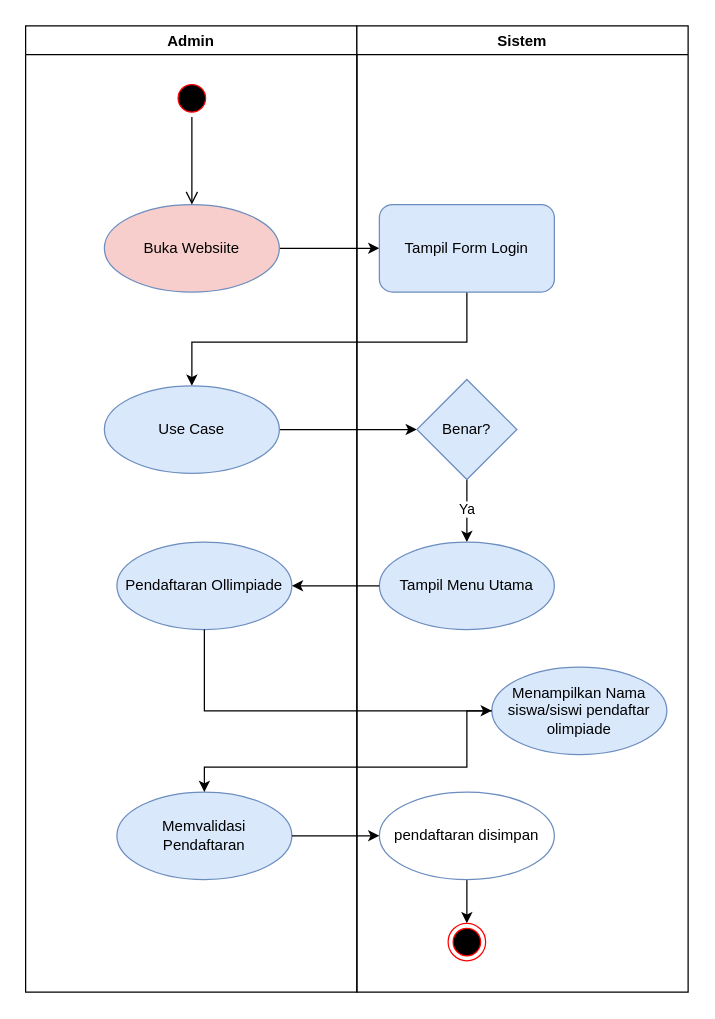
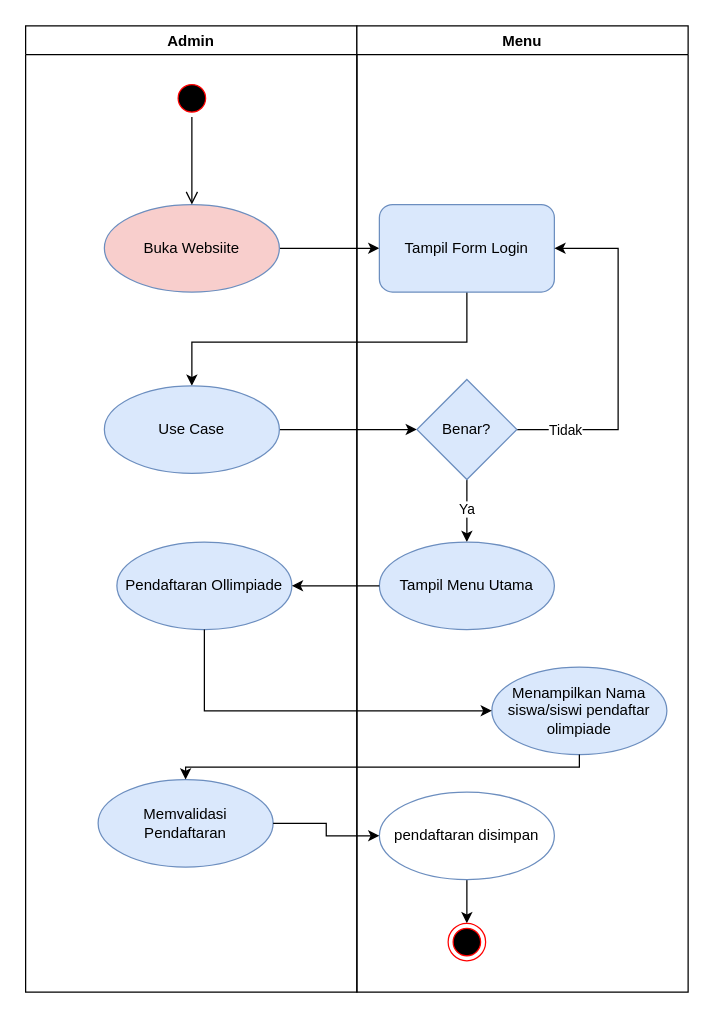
- <mxCell id="18" value="Sistem" style="swimlane;" parent="1" vertex="1"><mxGeometry x="285" y="20" width="265" height="773" as="geometry"><mxRectangle x="425" y="140" width="100" height="30" as="alternateBounds" /></mxGeometry></mxCell>
+ <mxCell id="18" value="Menu" style="swimlane;" parent="1" vertex="1"><mxGeometry x="285" y="20" width="265" height="773" as="geometry"><mxRectangle x="425" y="140" width="100" height="30" as="alternateBounds" /></mxGeometry></mxCell>
+ <mxCell id="10" style="edgeStyle=orthogonalEdgeStyle;rounded=0;orthogonalLoop=1;jettySize=auto;html=1;entryX=1;entryY=0.5;entryDx=0;entryDy=0;" parent="1" source="12" target="5" edge="1"><mxGeometry relative="1" as="geometry"><mxPoint x="493" y="173" as="targetPoint" /><Array as="points"><mxPoint x="494" y="343" /><mxPoint x="494" y="198" /></Array></mxGeometry></mxCell>
+ <mxCell id="11" value="Tidak" style="edgeLabel;html=1;align=center;verticalAlign=middle;resizable=0;points=[];" parent="10" vertex="1" connectable="0"><mxGeometry x="-0.726" y="-3" relative="1" as="geometry"><mxPoint y="-3" as="offset" /></mxGeometry></mxCell>
- <mxCell id="17" value="Memvalidasi&lt;br&gt;Pendaftaran" style="ellipse;whiteSpace=wrap;html=1;fillColor=#dae8fc;strokeColor=#6c8ebf;" parent="15" vertex="1"><mxGeometry x="73" y="613" width="140" height="70" as="geometry" /></mxCell>
+ <mxCell id="17" value="Memvalidasi&lt;br&gt;Pendaftaran" style="ellipse;whiteSpace=wrap;html=1;fillColor=#dae8fc;strokeColor=#6c8ebf;" parent="15" vertex="1"><mxGeometry x="58" y="603" width="140" height="70" as="geometry" /></mxCell>
